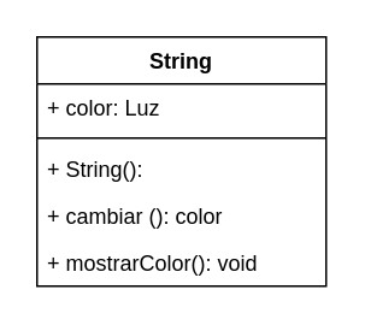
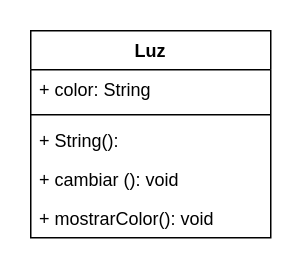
- <mxCell id="2" value="String" style="swimlane;fontStyle=1;align=center;verticalAlign=top;childLayout=stackLayout;horizontal=1;startSize=26;horizontalStack=0;resizeParent=1;resizeParentMax=0;resizeLast=0;collapsible=1;marginBottom=0;whiteSpace=wrap;html=1;" vertex="1" parent="1"><mxGeometry x="20" y="20" width="160" height="138" as="geometry" /></mxCell>
+ <mxCell id="2" value="Luz" style="swimlane;fontStyle=1;align=center;verticalAlign=top;childLayout=stackLayout;horizontal=1;startSize=26;horizontalStack=0;resizeParent=1;resizeParentMax=0;resizeLast=0;collapsible=1;marginBottom=0;whiteSpace=wrap;html=1;" vertex="1" parent="1"><mxGeometry x="20" y="20" width="160" height="138" as="geometry" /></mxCell>
- <mxCell id="3" value="+ color: Luz" style="text;strokeColor=none;fillColor=none;align=left;verticalAlign=top;spacingLeft=4;spacingRight=4;overflow=hidden;rotatable=0;points=[[0,0.5],[1,0.5]];portConstraint=eastwest;whiteSpace=wrap;html=1;" vertex="1" parent="2"><mxGeometry y="26" width="160" height="26" as="geometry" /></mxCell>
+ <mxCell id="3" value="+ color: String" style="text;strokeColor=none;fillColor=none;align=left;verticalAlign=top;spacingLeft=4;spacingRight=4;overflow=hidden;rotatable=0;points=[[0,0.5],[1,0.5]];portConstraint=eastwest;whiteSpace=wrap;html=1;" vertex="1" parent="2"><mxGeometry y="26" width="160" height="26" as="geometry" /></mxCell>
- <mxCell id="6" value="+ cambiar (): color" style="text;strokeColor=none;fillColor=none;align=left;verticalAlign=top;spacingLeft=4;spacingRight=4;overflow=hidden;rotatable=0;points=[[0,0.5],[1,0.5]];portConstraint=eastwest;whiteSpace=wrap;html=1;" vertex="1" parent="2"><mxGeometry y="86" width="160" height="26" as="geometry" /></mxCell>
+ <mxCell id="6" value="+ cambiar (): void" style="text;strokeColor=none;fillColor=none;align=left;verticalAlign=top;spacingLeft=4;spacingRight=4;overflow=hidden;rotatable=0;points=[[0,0.5],[1,0.5]];portConstraint=eastwest;whiteSpace=wrap;html=1;" vertex="1" parent="2"><mxGeometry y="86" width="160" height="26" as="geometry" /></mxCell>
